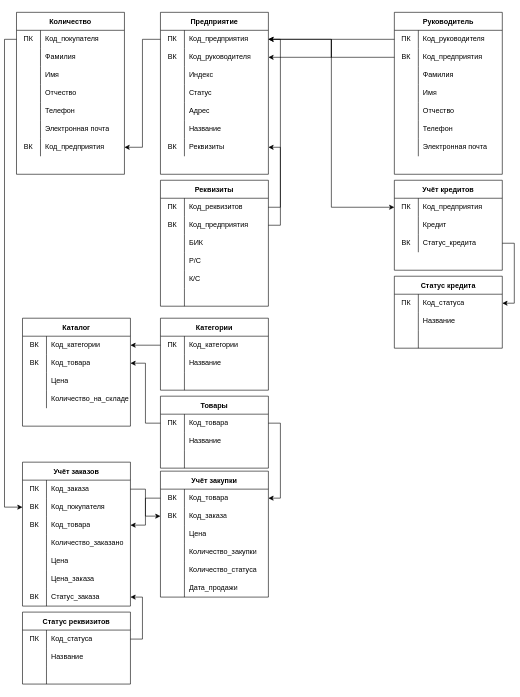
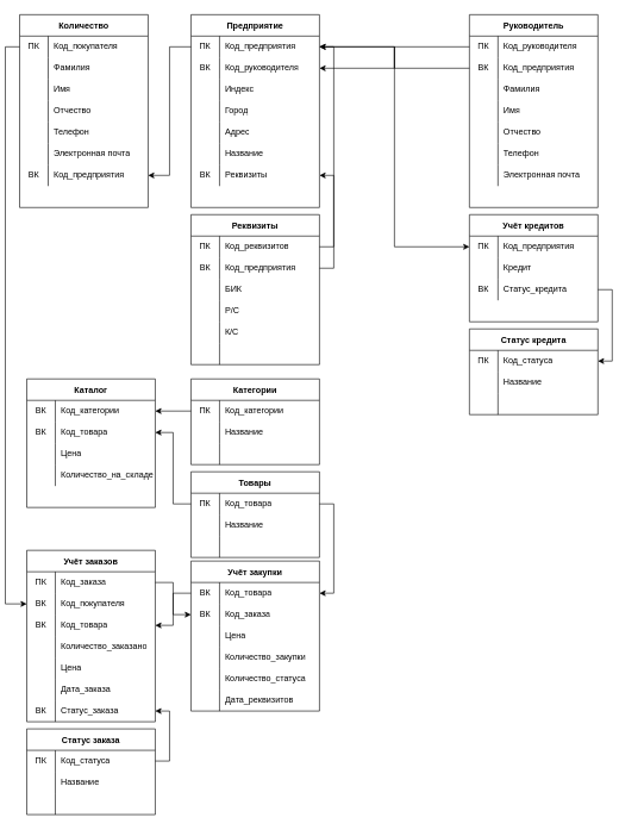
- <mxCell id="36" value="Статус" style="shape=partialRectangle;html=1;whiteSpace=wrap;connectable=0;fillColor=none;top=0;left=0;bottom=0;right=0;align=left;spacingLeft=6;overflow=hidden;" vertex="1" parent="34"><mxGeometry x="40" width="140" height="30" as="geometry"><mxRectangle width="140" height="30" as="alternateBounds" /></mxGeometry></mxCell>
+ <mxCell id="36" value="Город" style="shape=partialRectangle;html=1;whiteSpace=wrap;connectable=0;fillColor=none;top=0;left=0;bottom=0;right=0;align=left;spacingLeft=6;overflow=hidden;" vertex="1" parent="34"><mxGeometry x="40" width="140" height="30" as="geometry"><mxRectangle width="140" height="30" as="alternateBounds" /></mxGeometry></mxCell>
- <mxCell id="158" value="Цена_заказа" style="shape=partialRectangle;html=1;whiteSpace=wrap;connectable=0;fillColor=none;top=0;left=0;bottom=0;right=0;align=left;spacingLeft=6;overflow=hidden;" vertex="1" parent="156"><mxGeometry x="40" width="140" height="30" as="geometry"><mxRectangle width="140" height="30" as="alternateBounds" /></mxGeometry></mxCell>
+ <mxCell id="158" value="Дата_заказа" style="shape=partialRectangle;html=1;whiteSpace=wrap;connectable=0;fillColor=none;top=0;left=0;bottom=0;right=0;align=left;spacingLeft=6;overflow=hidden;" vertex="1" parent="156"><mxGeometry x="40" width="140" height="30" as="geometry"><mxRectangle width="140" height="30" as="alternateBounds" /></mxGeometry></mxCell>
- <mxCell id="180" value="Дата_продажи" style="shape=partialRectangle;html=1;whiteSpace=wrap;connectable=0;fillColor=none;top=0;left=0;bottom=0;right=0;align=left;spacingLeft=6;overflow=hidden;" vertex="1" parent="178"><mxGeometry x="40" width="140" height="30" as="geometry"><mxRectangle width="140" height="30" as="alternateBounds" /></mxGeometry></mxCell>
+ <mxCell id="180" value="Дата_реквизитов" style="shape=partialRectangle;html=1;whiteSpace=wrap;connectable=0;fillColor=none;top=0;left=0;bottom=0;right=0;align=left;spacingLeft=6;overflow=hidden;" vertex="1" parent="178"><mxGeometry x="40" width="140" height="30" as="geometry"><mxRectangle width="140" height="30" as="alternateBounds" /></mxGeometry></mxCell>
- <mxCell id="181" value="Статус реквизитов" style="shape=table;startSize=30;container=1;collapsible=0;childLayout=tableLayout;fixedRows=1;rowLines=0;fontStyle=1;" vertex="1" parent="1"><mxGeometry x="30" y="1020" width="180" height="120" as="geometry" /></mxCell>
+ <mxCell id="181" value="Статус заказа" style="shape=table;startSize=30;container=1;collapsible=0;childLayout=tableLayout;fixedRows=1;rowLines=0;fontStyle=1;" vertex="1" parent="1"><mxGeometry x="30" y="1020" width="180" height="120" as="geometry" /></mxCell>
